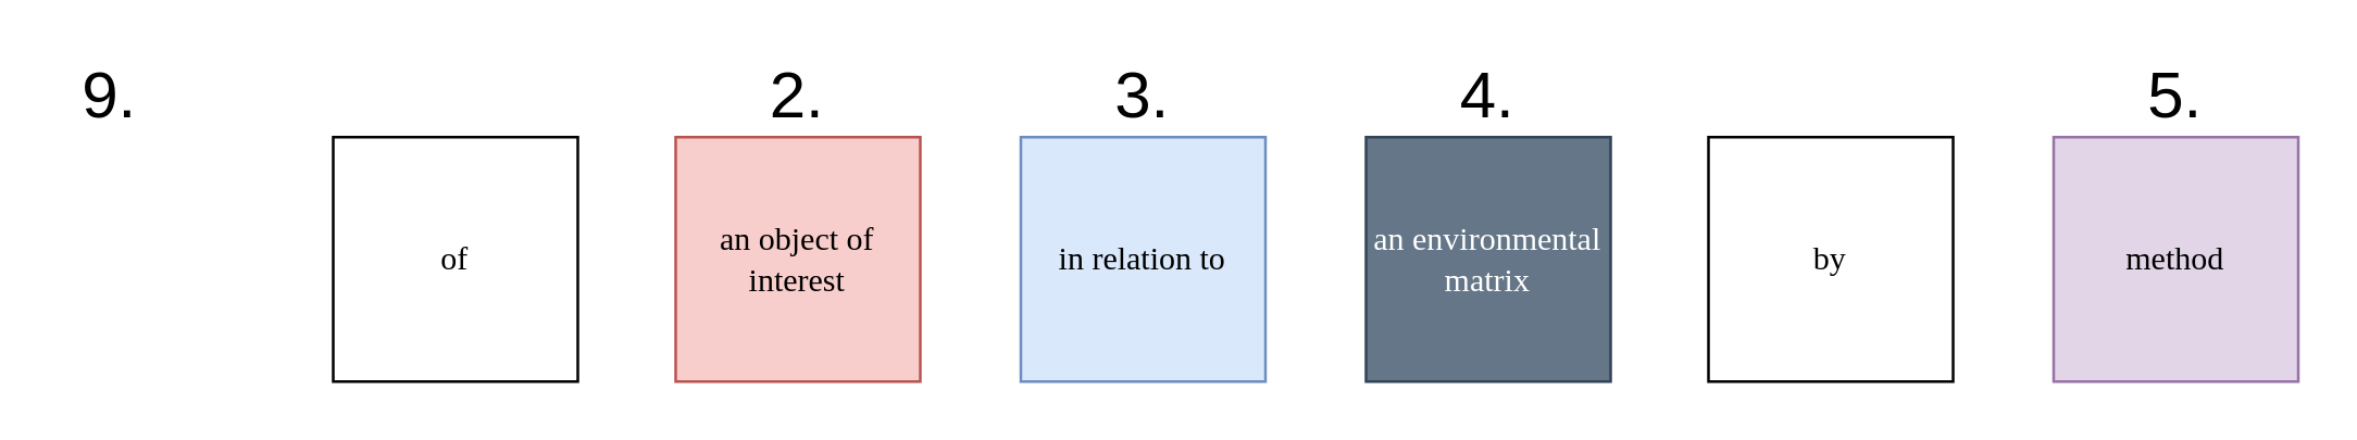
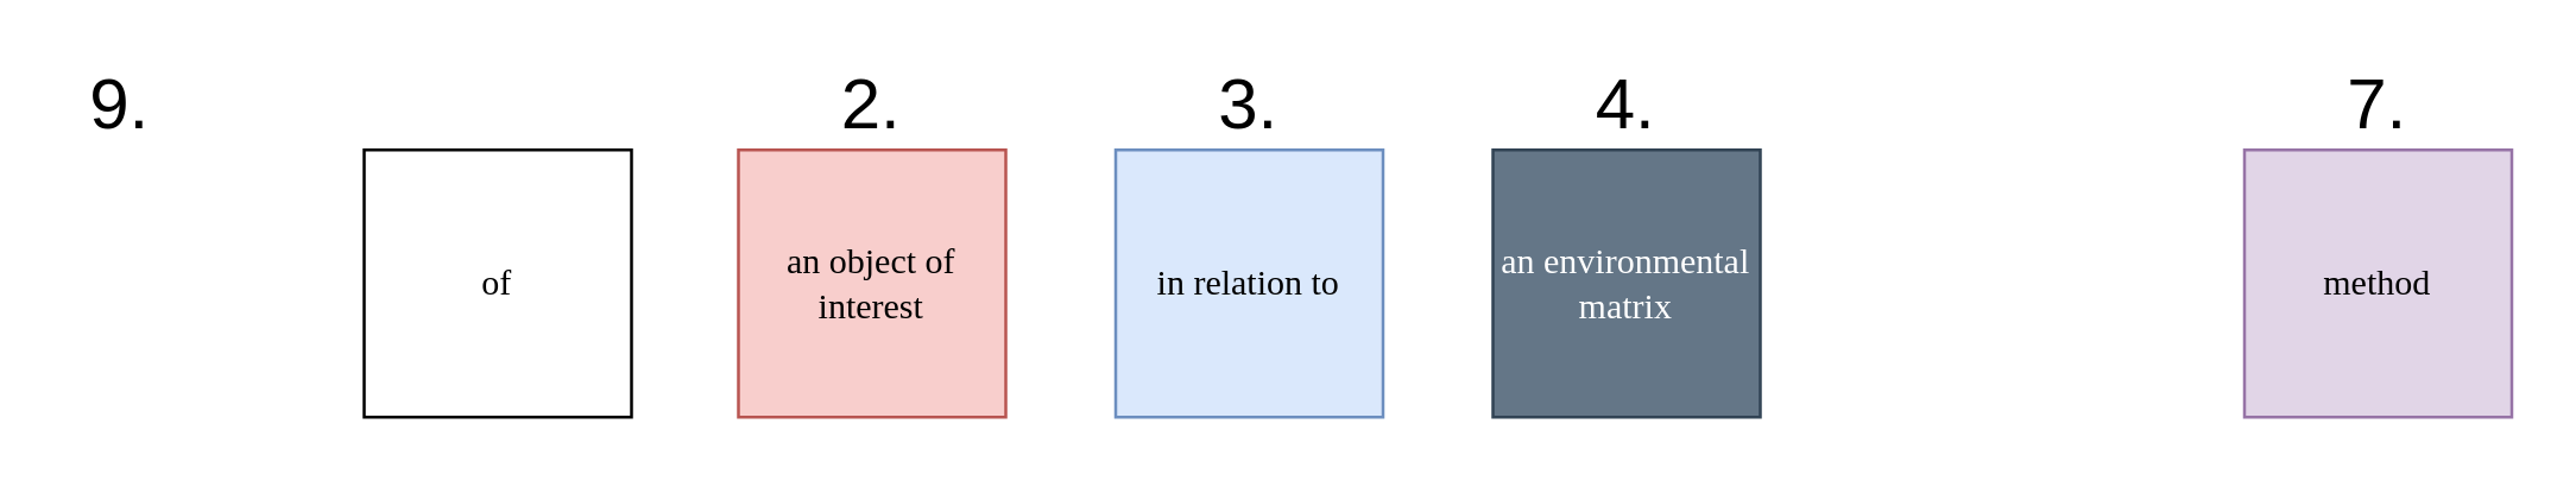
- <mxCell id="12" value="&lt;div&gt;&lt;font style=&quot;font-size: 24px;&quot;&gt;5.&lt;/font&gt;&lt;/div&gt;" style="text;html=1;strokeColor=none;fillColor=none;align=center;verticalAlign=middle;whiteSpace=wrap;rounded=0;" vertex="1" parent="1"><mxGeometry x="780" y="20" width="40" height="30" as="geometry" /></mxCell>
+ <mxCell id="12" value="&lt;div&gt;&lt;font style=&quot;font-size: 24px;&quot;&gt;7.&lt;/font&gt;&lt;/div&gt;" style="text;html=1;strokeColor=none;fillColor=none;align=center;verticalAlign=middle;whiteSpace=wrap;rounded=0;" vertex="1" parent="1"><mxGeometry x="780" y="20" width="40" height="30" as="geometry" /></mxCell>
- <mxCell id="6" value="by" style="whiteSpace=wrap;html=1;aspect=fixed;fontFamily=Verdana;" vertex="1" parent="1"><mxGeometry x="628" y="50" width="90" height="90" as="geometry" /></mxCell>
